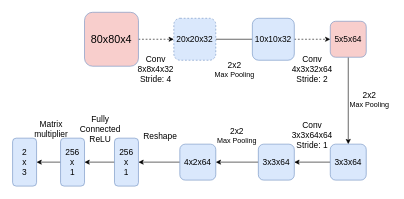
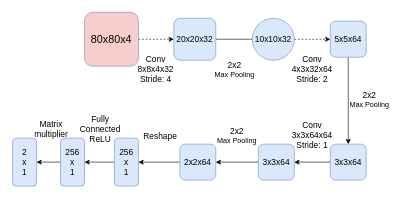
- <mxCell id="5" value="&lt;font style=&quot;font-size: 14px;&quot;&gt;20x20x32&lt;/font&gt;" style="rounded=1;whiteSpace=wrap;html=1;fillColor=#dae8fc;strokeColor=#6c8ebf;dashed=1;" vertex="1" parent="1"><mxGeometry x="289" y="30" width="70" height="70" as="geometry" /></mxCell>
+ <mxCell id="5" value="&lt;font style=&quot;font-size: 14px;&quot;&gt;20x20x32&lt;/font&gt;" style="rounded=1;whiteSpace=wrap;html=1;fillColor=#dae8fc;strokeColor=#6c8ebf;" vertex="1" parent="1"><mxGeometry x="289" y="30" width="70" height="70" as="geometry" /></mxCell>
- <mxCell id="7" value="&lt;font style=&quot;font-size: 14px;&quot;&gt;10x10x32&lt;/font&gt;" style="rounded=1;whiteSpace=wrap;html=1;fillColor=#dae8fc;strokeColor=#6c8ebf;" vertex="1" parent="1"><mxGeometry x="420" y="30" width="70" height="70" as="geometry" /></mxCell>
+ <mxCell id="7" value="&lt;font style=&quot;font-size: 14px;&quot;&gt;10x10x32&lt;/font&gt;" style="ellipse;whiteSpace=wrap;html=1;fillColor=#dae8fc;strokeColor=#6c8ebf;" vertex="1" parent="1"><mxGeometry x="420" y="30" width="70" height="70" as="geometry" /></mxCell>
- <mxCell id="9" value="&lt;font style=&quot;font-size: 14px;&quot;&gt;5x5x64&lt;/font&gt;" style="rounded=1;whiteSpace=wrap;html=1;fillColor=#f8cecc;strokeColor=#6c8ebf;" vertex="1" parent="1"><mxGeometry x="550" y="35" width="60" height="60" as="geometry" /></mxCell>
+ <mxCell id="9" value="&lt;font style=&quot;font-size: 14px;&quot;&gt;5x5x64&lt;/font&gt;" style="rounded=1;whiteSpace=wrap;html=1;fillColor=#dae8fc;strokeColor=#6c8ebf;" vertex="1" parent="1"><mxGeometry x="550" y="35" width="60" height="60" as="geometry" /></mxCell>
- <mxCell id="20" value="&lt;font style=&quot;font-size: 14px;&quot;&gt;2&lt;br&gt;x&lt;br&gt;3&lt;br&gt;&lt;/font&gt;" style="rounded=1;whiteSpace=wrap;html=1;fillColor=#dae8fc;strokeColor=#6c8ebf;" vertex="1" parent="1"><mxGeometry x="20" y="230" width="40" height="80" as="geometry" /></mxCell>
+ <mxCell id="20" value="&lt;font style=&quot;font-size: 14px;&quot;&gt;2&lt;br&gt;x&lt;br&gt;1&lt;br&gt;&lt;/font&gt;" style="rounded=1;whiteSpace=wrap;html=1;fillColor=#dae8fc;strokeColor=#6c8ebf;" vertex="1" parent="1"><mxGeometry x="20" y="230" width="40" height="80" as="geometry" /></mxCell>
- <mxCell id="15" value="&lt;font style=&quot;font-size: 14px;&quot;&gt;4x2x64&lt;/font&gt;" style="rounded=1;whiteSpace=wrap;html=1;fillColor=#dae8fc;strokeColor=#6c8ebf;" vertex="1" parent="1"><mxGeometry x="299" y="240" width="60" height="60" as="geometry" /></mxCell>
+ <mxCell id="15" value="&lt;font style=&quot;font-size: 14px;&quot;&gt;2x2x64&lt;/font&gt;" style="rounded=1;whiteSpace=wrap;html=1;fillColor=#dae8fc;strokeColor=#6c8ebf;" vertex="1" parent="1"><mxGeometry x="299" y="240" width="60" height="60" as="geometry" /></mxCell>
